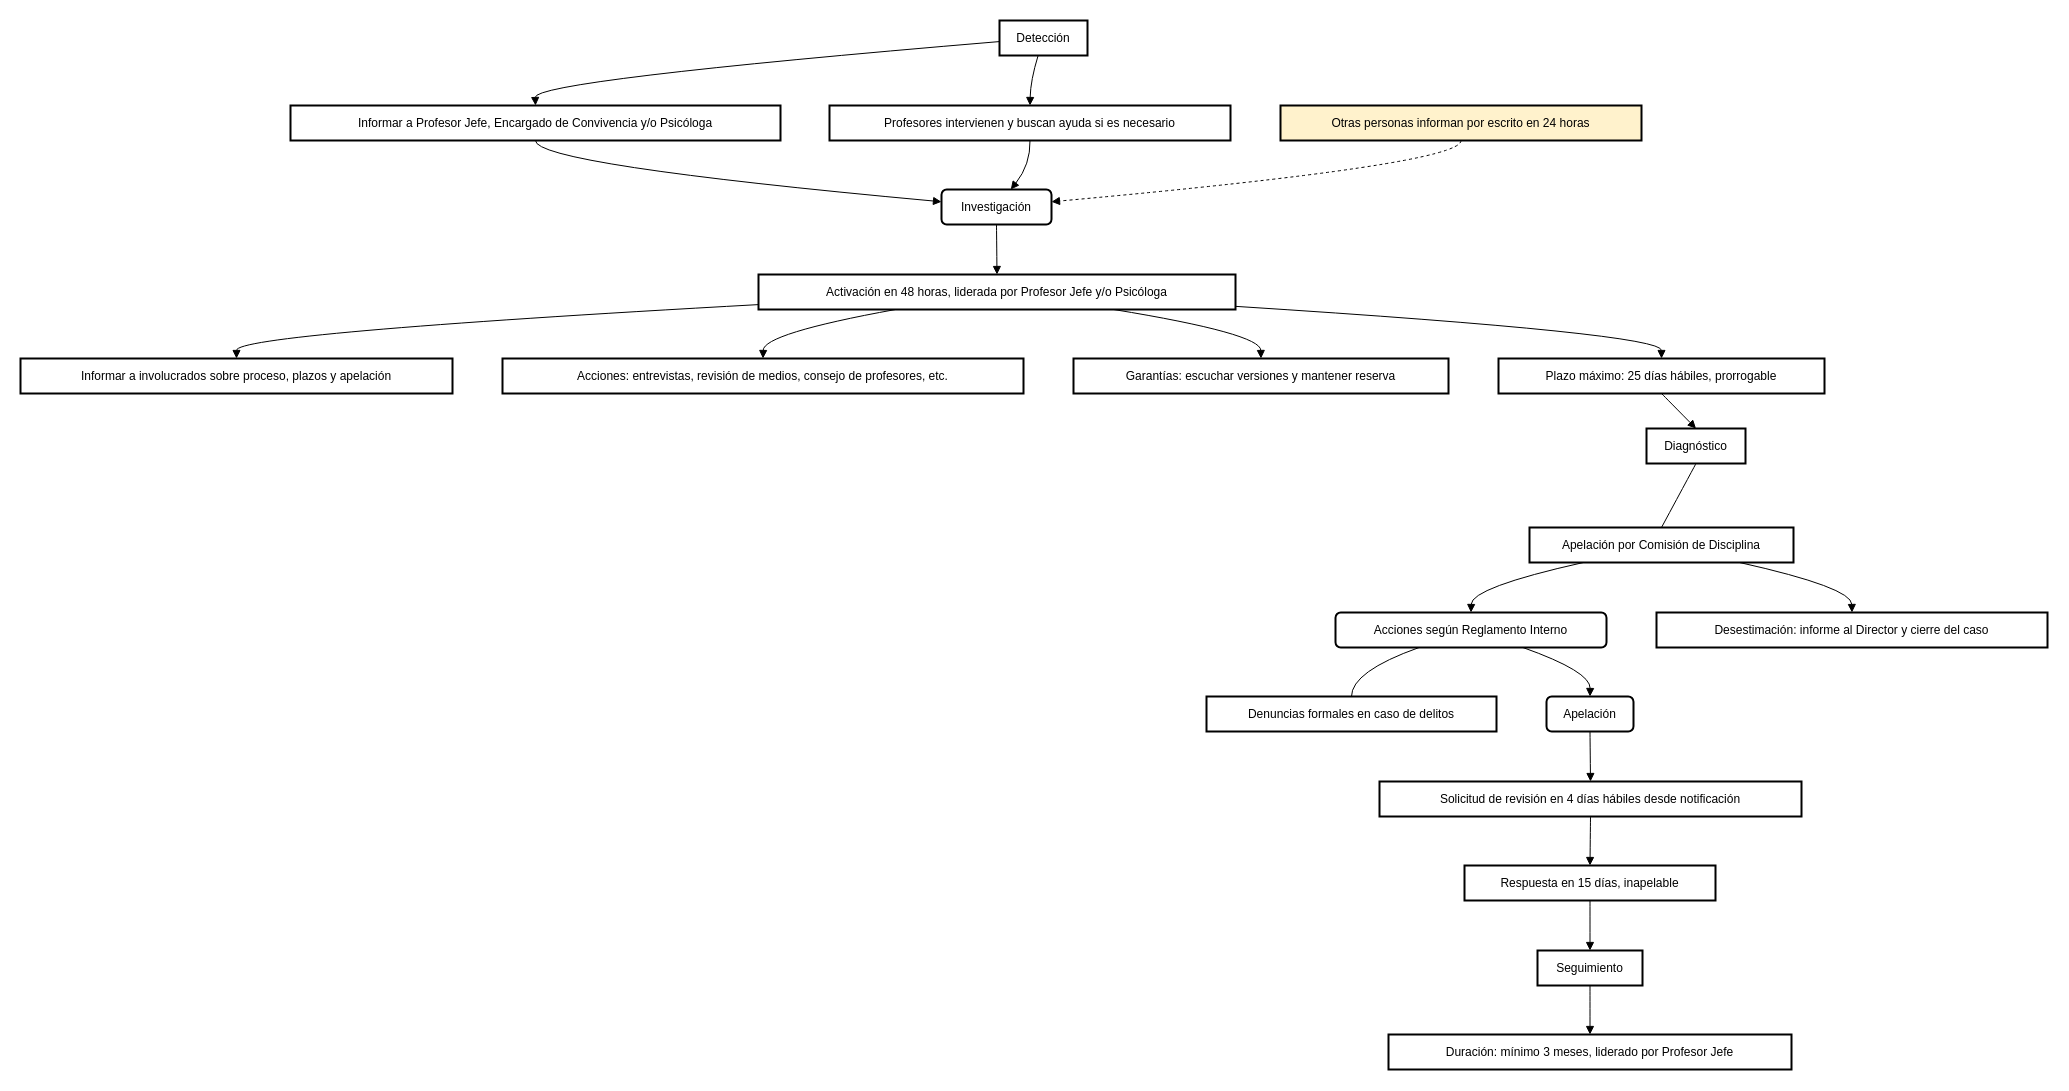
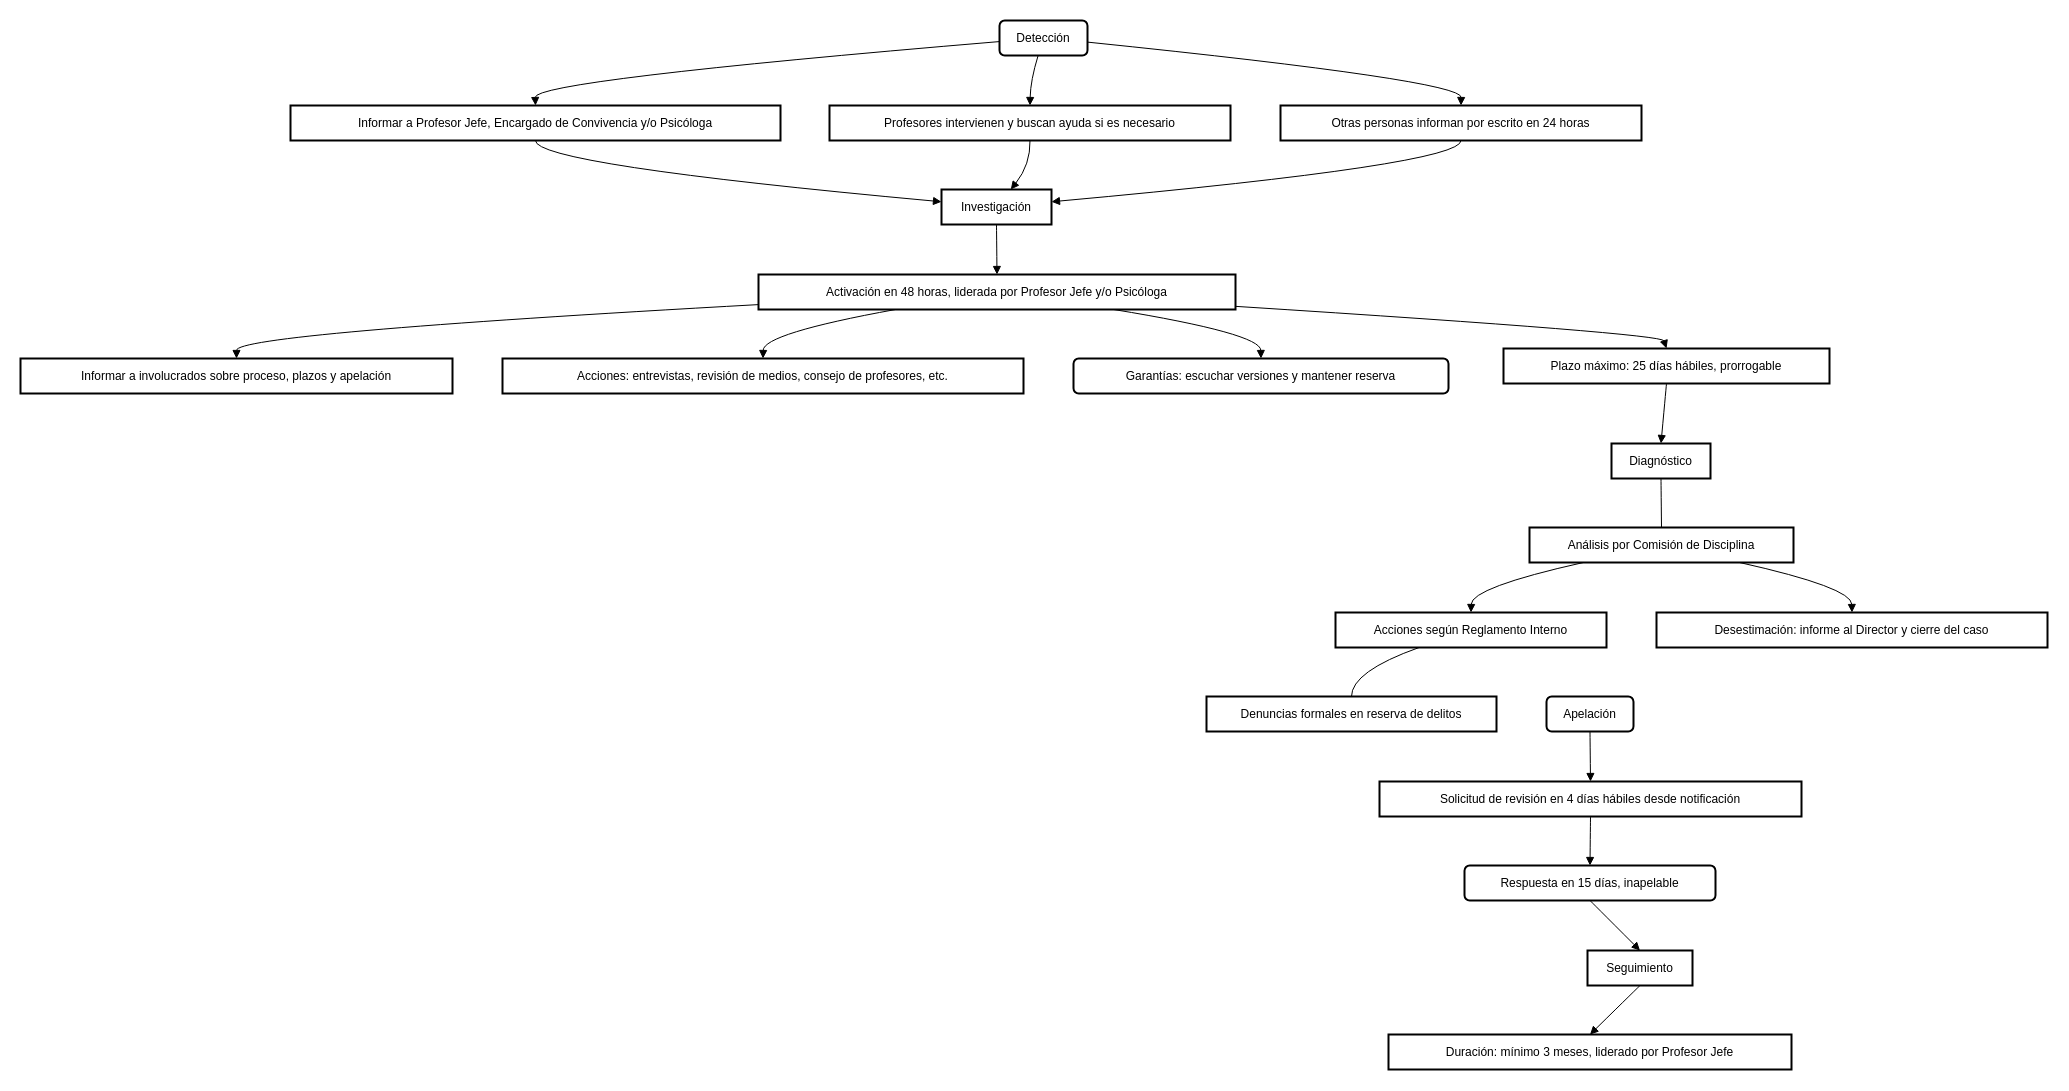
- <mxCell id="2" value="Detección" style="whiteSpace=wrap;strokeWidth=2;" vertex="1" parent="1"><mxGeometry x="999" y="20" width="88" height="35" as="geometry" /></mxCell>
+ <mxCell id="2" value="Detección" style="whiteSpace=wrap;strokeWidth=2;rounded=1;" vertex="1" parent="1"><mxGeometry x="999" y="20" width="88" height="35" as="geometry" /></mxCell>
+ <mxCell id="24" value="" style="curved=1;startArrow=none;endArrow=block;exitX=1.01;exitY=0.62;entryX=0.5;entryY=-0.01;rounded=0;" edge="1" parent="1" source="2" target="5"><mxGeometry relative="1" as="geometry"><Array as="points"><mxPoint x="1461" y="80" /></Array></mxGeometry></mxCell>
- <mxCell id="5" value="Otras personas informan por escrito en 24 horas" style="whiteSpace=wrap;strokeWidth=2;fillColor=#fff2cc;" vertex="1" parent="1"><mxGeometry x="1280" y="105" width="361" height="35" as="geometry" /></mxCell>
+ <mxCell id="5" value="Otras personas informan por escrito en 24 horas" style="whiteSpace=wrap;strokeWidth=2;" vertex="1" parent="1"><mxGeometry x="1280" y="105" width="361" height="35" as="geometry" /></mxCell>
- <mxCell id="27" value="" style="curved=1;startArrow=none;endArrow=block;exitX=0.5;exitY=0.97;entryX=1;entryY=0.35;rounded=0;dashed=1;" edge="1" parent="1" source="5" target="6"><mxGeometry relative="1" as="geometry"><Array as="points"><mxPoint x="1461" y="164" /></Array></mxGeometry></mxCell>
+ <mxCell id="27" value="" style="curved=1;startArrow=none;endArrow=block;exitX=0.5;exitY=0.97;entryX=1;entryY=0.35;rounded=0;" edge="1" parent="1" source="5" target="6"><mxGeometry relative="1" as="geometry"><Array as="points"><mxPoint x="1461" y="164" /></Array></mxGeometry></mxCell>
- <mxCell id="6" value="Investigación" style="whiteSpace=wrap;strokeWidth=2;rounded=1;" vertex="1" parent="1"><mxGeometry x="941" y="189" width="110" height="35" as="geometry" /></mxCell>
+ <mxCell id="6" value="Investigación" style="whiteSpace=wrap;strokeWidth=2;" vertex="1" parent="1"><mxGeometry x="941" y="189" width="110" height="35" as="geometry" /></mxCell>
- <mxCell id="10" value="Garantías: escuchar versiones y mantener reserva" style="whiteSpace=wrap;strokeWidth=2;" vertex="1" parent="1"><mxGeometry x="1073" y="358" width="375" height="35" as="geometry" /></mxCell>
+ <mxCell id="10" value="Garantías: escuchar versiones y mantener reserva" style="whiteSpace=wrap;strokeWidth=2;rounded=1;" vertex="1" parent="1"><mxGeometry x="1073" y="358" width="375" height="35" as="geometry" /></mxCell>
- <mxCell id="11" value="Plazo máximo: 25 días hábiles, prorrogable" style="whiteSpace=wrap;strokeWidth=2;" vertex="1" parent="1"><mxGeometry x="1498" y="358" width="326" height="35" as="geometry" /></mxCell>
+ <mxCell id="11" value="Plazo máximo: 25 días hábiles, prorrogable" style="whiteSpace=wrap;strokeWidth=2;" vertex="1" parent="1"><mxGeometry x="1503" y="348" width="326" height="35" as="geometry" /></mxCell>
- <mxCell id="12" value="Diagnóstico" style="whiteSpace=wrap;strokeWidth=2;" vertex="1" parent="1"><mxGeometry x="1646" y="428" width="99" height="35" as="geometry" /></mxCell>
+ <mxCell id="12" value="Diagnóstico" style="whiteSpace=wrap;strokeWidth=2;" vertex="1" parent="1"><mxGeometry x="1611" y="443" width="99" height="35" as="geometry" /></mxCell>
- <mxCell id="13" value="Apelación por Comisión de Disciplina" style="whiteSpace=wrap;strokeWidth=2;" vertex="1" parent="1"><mxGeometry x="1529" y="527" width="264" height="35" as="geometry" /></mxCell>
+ <mxCell id="13" value="Análisis por Comisión de Disciplina" style="whiteSpace=wrap;strokeWidth=2;" vertex="1" parent="1"><mxGeometry x="1529" y="527" width="264" height="35" as="geometry" /></mxCell>
- <mxCell id="14" value="Acciones según Reglamento Interno" style="whiteSpace=wrap;strokeWidth=2;rounded=1;" vertex="1" parent="1"><mxGeometry x="1335" y="612" width="271" height="35" as="geometry" /></mxCell>
+ <mxCell id="14" value="Acciones según Reglamento Interno" style="whiteSpace=wrap;strokeWidth=2;" vertex="1" parent="1"><mxGeometry x="1335" y="612" width="271" height="35" as="geometry" /></mxCell>
- <mxCell id="38" value="" style="curved=1;startArrow=none;endArrow=block;exitX=0.68;exitY=0.97;entryX=0.5;entryY=0;rounded=0;" edge="1" parent="1" source="14" target="17"><mxGeometry relative="1" as="geometry"><Array as="points"><mxPoint x="1590" y="671" /></Array></mxGeometry></mxCell>
- <mxCell id="15" value="Denuncias formales en caso de delitos" style="whiteSpace=wrap;strokeWidth=2;" vertex="1" parent="1"><mxGeometry x="1206" y="696" width="290" height="35" as="geometry" /></mxCell>
+ <mxCell id="15" value="Denuncias formales en reserva de delitos" style="whiteSpace=wrap;strokeWidth=2;" vertex="1" parent="1"><mxGeometry x="1206" y="696" width="290" height="35" as="geometry" /></mxCell>
- <mxCell id="19" value="Respuesta en 15 días, inapelable" style="whiteSpace=wrap;strokeWidth=2;" vertex="1" parent="1"><mxGeometry x="1464" y="865" width="251" height="35" as="geometry" /></mxCell>
+ <mxCell id="19" value="Respuesta en 15 días, inapelable" style="whiteSpace=wrap;strokeWidth=2;rounded=1;" vertex="1" parent="1"><mxGeometry x="1464" y="865" width="251" height="35" as="geometry" /></mxCell>
- <mxCell id="20" value="Seguimiento" style="whiteSpace=wrap;strokeWidth=2;" vertex="1" parent="1"><mxGeometry x="1537" y="950" width="105" height="35" as="geometry" /></mxCell>
+ <mxCell id="20" value="Seguimiento" style="whiteSpace=wrap;strokeWidth=2;" vertex="1" parent="1"><mxGeometry x="1587" y="950" width="105" height="35" as="geometry" /></mxCell>
